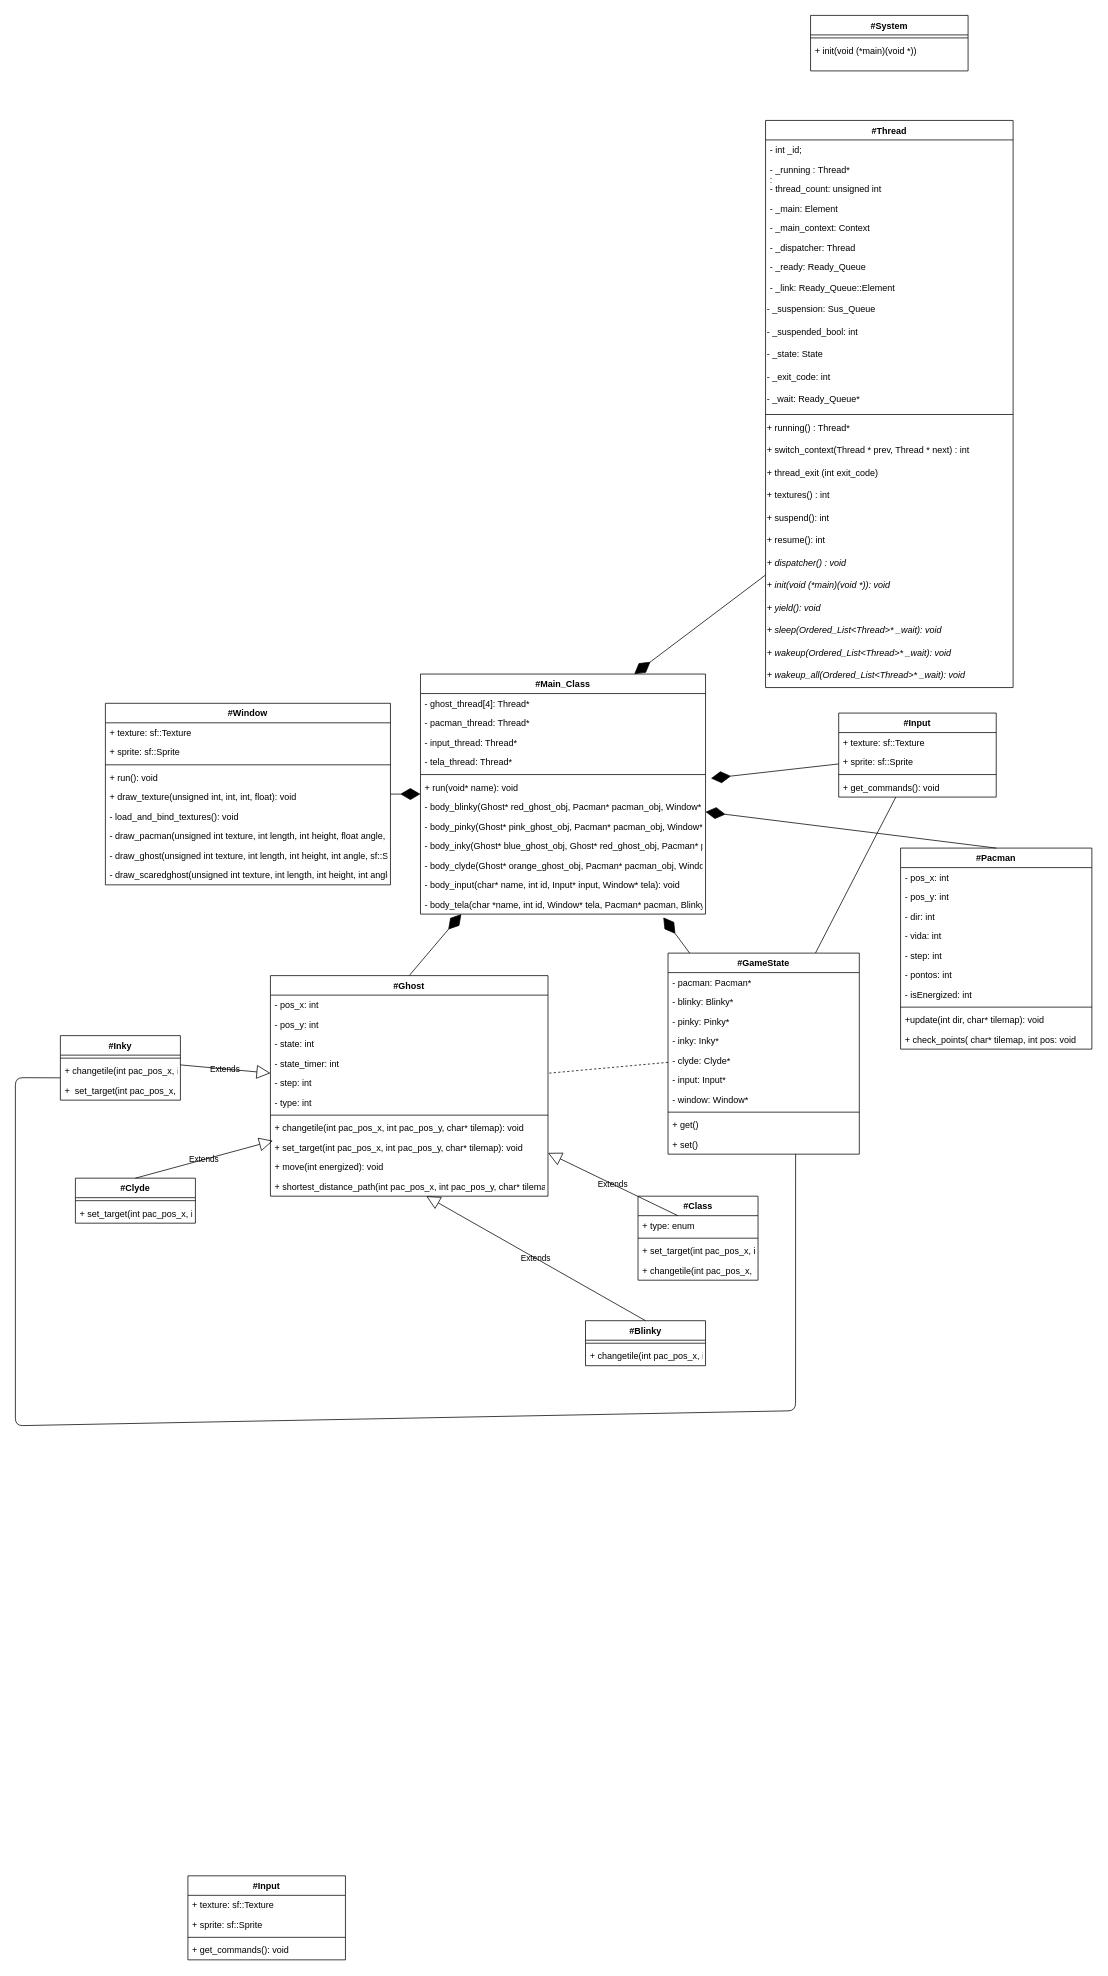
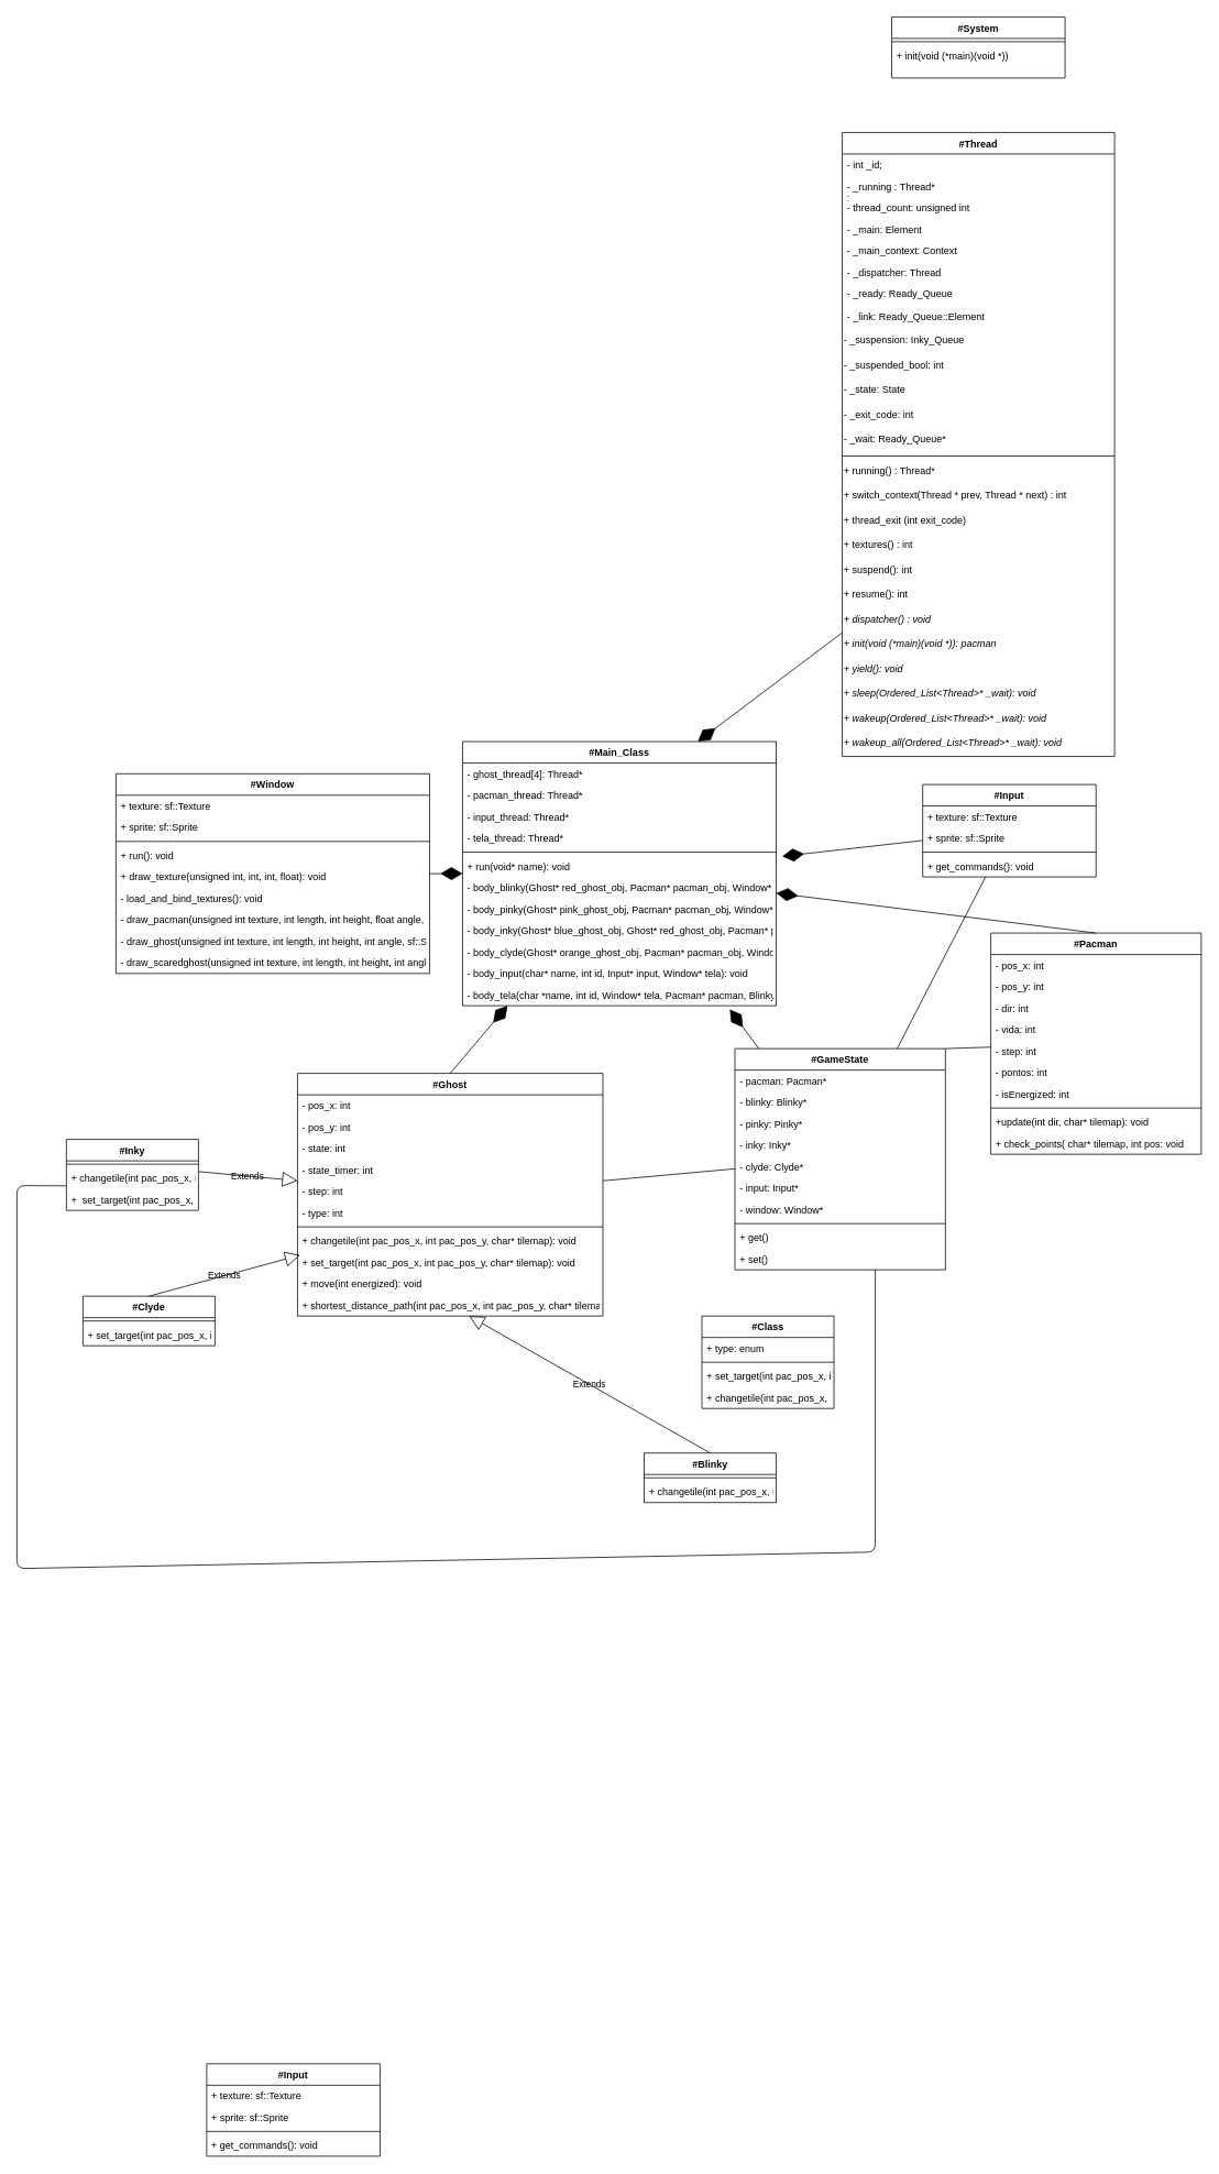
- <mxCell id="90" value="- _suspension: Sus_Queue" style="text;whiteSpace=wrap;fontColor=default;labelBackgroundColor=none;labelBorderColor=none;" vertex="1" parent="81"><mxGeometry y="238" width="330" height="30" as="geometry" /></mxCell>
+ <mxCell id="90" value="- _suspension: Inky_Queue" style="text;whiteSpace=wrap;fontColor=default;labelBackgroundColor=none;labelBorderColor=none;" vertex="1" parent="81"><mxGeometry y="238" width="330" height="30" as="geometry" /></mxCell>
- <mxCell id="103" value="+ init(void (*main)(void *)): void" style="text;whiteSpace=wrap;fontColor=default;labelBackgroundColor=none;labelBorderColor=none;fontStyle=2" vertex="1" parent="81"><mxGeometry y="606" width="330" height="30" as="geometry" /></mxCell>
+ <mxCell id="103" value="+ init(void (*main)(void *)): pacman" style="text;whiteSpace=wrap;fontColor=default;labelBackgroundColor=none;labelBorderColor=none;fontStyle=2" vertex="1" parent="81"><mxGeometry y="606" width="330" height="30" as="geometry" /></mxCell>
+ <mxCell id="125" style="edgeStyle=none;html=0;labelBackgroundColor=none;labelBorderColor=none;fontColor=default;endArrow=none;endFill=0;exitX=1;exitY=0;exitDx=0;exitDy=0;" edge="1" parent="1" source="114" target="25"><mxGeometry relative="1" as="geometry" /></mxCell>
- <mxCell id="112" style="edgeStyle=none;html=0;labelBackgroundColor=none;labelBorderColor=none;fontColor=default;endArrow=none;endFill=0;dashed=1;" edge="1" parent="1" source="114" target="38"><mxGeometry relative="1" as="geometry" /></mxCell>
+ <mxCell id="112" style="edgeStyle=none;html=0;labelBackgroundColor=none;labelBorderColor=none;fontColor=default;endArrow=none;endFill=0;" edge="1" parent="1" source="114" target="38"><mxGeometry relative="1" as="geometry" /></mxCell>
- <mxCell id="68" value="Extends" style="endArrow=block;endSize=16;endFill=0;fontColor=default;labelBackgroundColor=none;labelBorderColor=none;" parent="1" source="64" target="38" edge="1"><mxGeometry width="160" relative="1" as="geometry"><mxPoint x="860" y="1372" as="sourcePoint" /><mxPoint x="796.642" y="1248" as="targetPoint" /></mxGeometry></mxCell>
